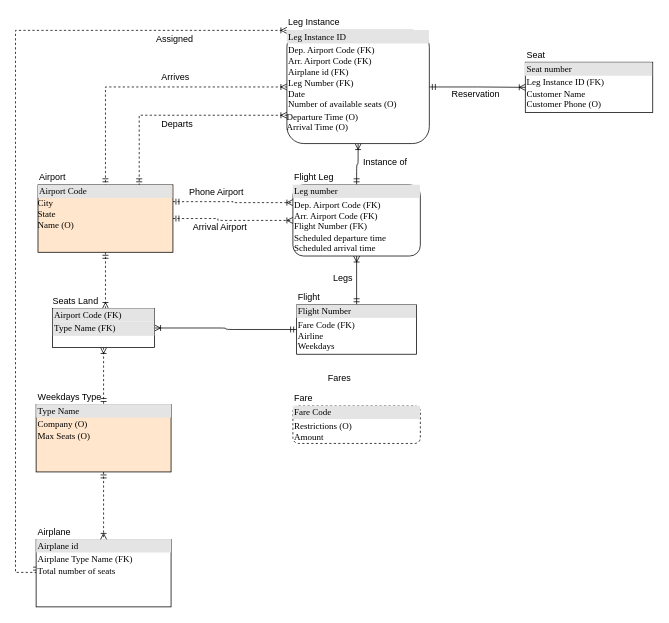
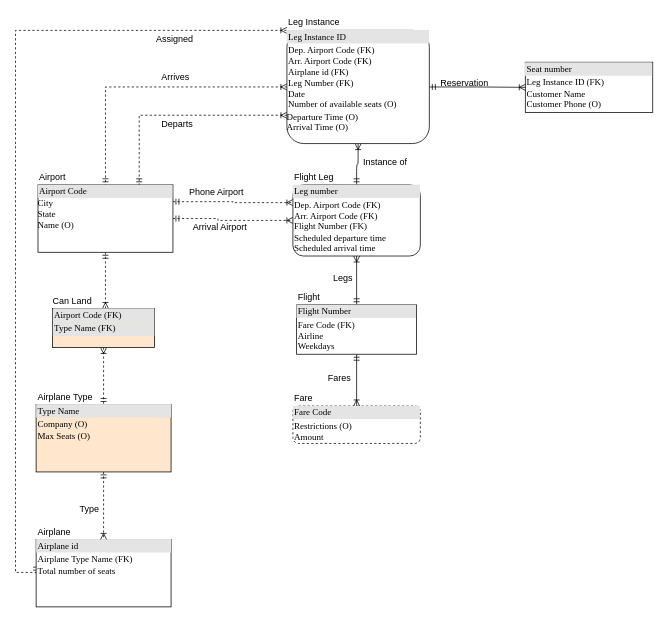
- <mxCell id="28" value="Seat" style="text;html=1;strokeColor=none;fillColor=none;align=left;verticalAlign=middle;whiteSpace=wrap;rounded=0;" parent="1" vertex="1"><mxGeometry x="700" y="62.5" width="170" height="20" as="geometry" /></mxCell>
- <mxCell id="36" value="Reservation" style="text;html=1;strokeColor=none;fillColor=none;align=left;verticalAlign=middle;whiteSpace=wrap;rounded=0;labelBackgroundColor=none;" parent="1" vertex="1"><mxGeometry x="600" y="116" width="80" height="20" as="geometry" /></mxCell>
+ <mxCell id="36" value="Reservation" style="text;html=1;strokeColor=none;fillColor=none;align=left;verticalAlign=middle;whiteSpace=wrap;rounded=0;labelBackgroundColor=none;" parent="1" vertex="1"><mxGeometry x="585" y="101" width="80" height="20" as="geometry" /></mxCell>
- <mxCell id="4" value="&lt;div style=&quot;box-sizing: border-box ; width: 100% ; background: #e4e4e4 ; padding: 2px&quot;&gt;Airport Code&lt;/div&gt;City&lt;br&gt;State&lt;br&gt;Name (O)" style="verticalAlign=top;align=left;overflow=fill;html=1;rounded=0;shadow=0;comic=0;labelBackgroundColor=none;strokeWidth=1;fontFamily=Verdana;fontSize=12;fillColor=#ffe6cc;" parent="1" vertex="1"><mxGeometry x="50" y="246" width="180" height="90" as="geometry" /></mxCell>
+ <mxCell id="4" value="&lt;div style=&quot;box-sizing: border-box ; width: 100% ; background: #e4e4e4 ; padding: 2px&quot;&gt;Airport Code&lt;/div&gt;City&lt;br&gt;State&lt;br&gt;Name (O)" style="verticalAlign=top;align=left;overflow=fill;html=1;rounded=0;shadow=0;comic=0;labelBackgroundColor=none;strokeWidth=1;fontFamily=Verdana;fontSize=12" parent="1" vertex="1"><mxGeometry x="50" y="246" width="180" height="90" as="geometry" /></mxCell>
- <mxCell id="42" value="Seats Land" style="text;html=1;strokeColor=none;fillColor=none;align=left;verticalAlign=middle;whiteSpace=wrap;rounded=0;labelBackgroundColor=none;" vertex="1" parent="1"><mxGeometry x="67.5" y="391" width="145" height="20" as="geometry" /></mxCell>
+ <mxCell id="42" value="Can Land" style="text;html=1;strokeColor=none;fillColor=none;align=left;verticalAlign=middle;whiteSpace=wrap;rounded=0;labelBackgroundColor=none;" vertex="1" parent="1"><mxGeometry x="67.5" y="391" width="145" height="20" as="geometry" /></mxCell>
- <mxCell id="41" value="&lt;div style=&quot;box-sizing: border-box ; width: 100% ; background: #e4e4e4 ; padding: 2px&quot;&gt;Airport Code (FK)&lt;/div&gt;&lt;div style=&quot;box-sizing: border-box ; width: 100% ; background: #e4e4e4 ; padding: 2px&quot;&gt;Type Name (FK)&lt;/div&gt;&lt;table style=&quot;width: 100% ; font-size: 1em&quot; cellpadding=&quot;2&quot; cellspacing=&quot;0&quot;&gt;&lt;tbody&gt;&lt;tr&gt;&lt;td&gt;&lt;br&gt;&lt;/td&gt;&lt;td&gt;&lt;/td&gt;&lt;/tr&gt;&lt;/tbody&gt;&lt;/table&gt;" style="verticalAlign=top;align=left;overflow=fill;html=1;rounded=0;shadow=0;comic=0;labelBackgroundColor=none;strokeWidth=1;fontFamily=Verdana;fontSize=12" vertex="1" parent="1"><mxGeometry x="69.5" y="411" width="136" height="52" as="geometry" /></mxCell>
+ <mxCell id="41" value="&lt;div style=&quot;box-sizing: border-box ; width: 100% ; background: #e4e4e4 ; padding: 2px&quot;&gt;Airport Code (FK)&lt;/div&gt;&lt;div style=&quot;box-sizing: border-box ; width: 100% ; background: #e4e4e4 ; padding: 2px&quot;&gt;Type Name (FK)&lt;/div&gt;&lt;table style=&quot;width: 100% ; font-size: 1em&quot; cellpadding=&quot;2&quot; cellspacing=&quot;0&quot;&gt;&lt;tbody&gt;&lt;tr&gt;&lt;td&gt;&lt;br&gt;&lt;/td&gt;&lt;td&gt;&lt;/td&gt;&lt;/tr&gt;&lt;/tbody&gt;&lt;/table&gt;" style="verticalAlign=top;align=left;overflow=fill;html=1;rounded=0;shadow=0;comic=0;labelBackgroundColor=none;strokeWidth=1;fontFamily=Verdana;fontSize=12;fillColor=#ffe6cc;" vertex="1" parent="1"><mxGeometry x="69.5" y="411" width="136" height="52" as="geometry" /></mxCell>
- <mxCell id="13" style="edgeStyle=orthogonalEdgeStyle;html=1;labelBackgroundColor=none;startArrow=ERmandOne;endArrow=ERoneToMany;fontFamily=Verdana;fontSize=12;align=left;" parent="1" source="14" target="41" edge="1"><mxGeometry relative="1" as="geometry" /></mxCell>
+ <mxCell id="13" style="edgeStyle=orthogonalEdgeStyle;html=1;entryX=0.5;entryY=0;labelBackgroundColor=none;startArrow=ERmandOne;endArrow=ERoneToMany;fontFamily=Verdana;fontSize=12;align=left;" parent="1" source="14" target="12" edge="1"><mxGeometry relative="1" as="geometry" /></mxCell>
- <mxCell id="21" value="Weekdays Type" style="text;html=1;strokeColor=none;fillColor=none;align=left;verticalAlign=middle;whiteSpace=wrap;rounded=0;labelBackgroundColor=none;" parent="1" vertex="1"><mxGeometry x="47.5" y="519" width="180" height="20" as="geometry" /></mxCell>
+ <mxCell id="21" value="Airplane Type" style="text;html=1;strokeColor=none;fillColor=none;align=left;verticalAlign=middle;whiteSpace=wrap;rounded=0;labelBackgroundColor=none;" parent="1" vertex="1"><mxGeometry x="47.5" y="519" width="180" height="20" as="geometry" /></mxCell>
+ <mxCell id="29" value="Type" style="text;html=1;strokeColor=none;fillColor=none;align=left;verticalAlign=middle;whiteSpace=wrap;rounded=0;labelBackgroundColor=none;" parent="1" vertex="1"><mxGeometry x="103.5" y="669" width="40" height="20" as="geometry" /></mxCell>
